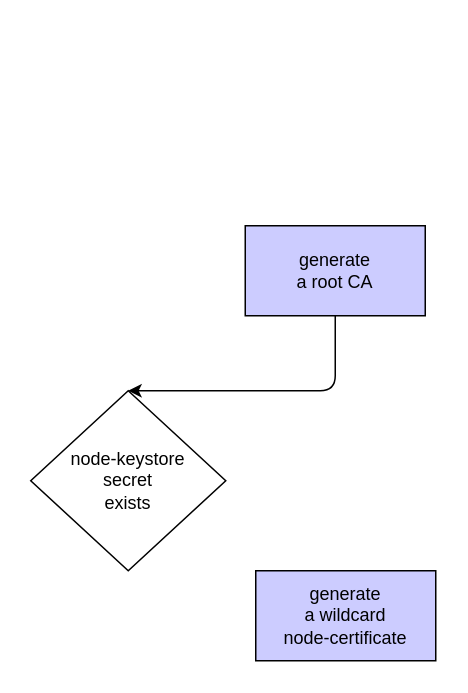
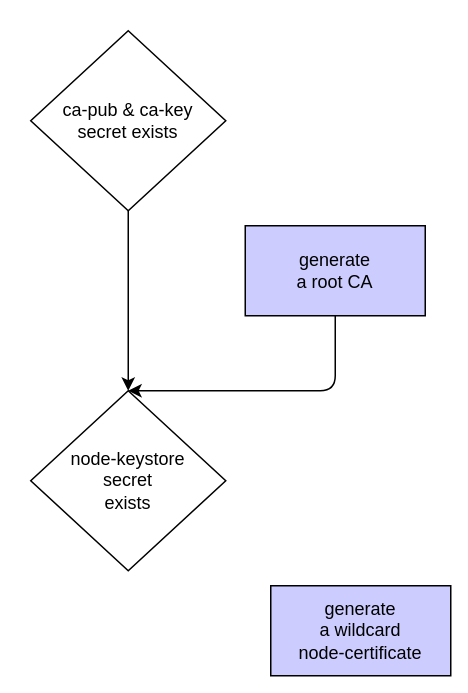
+ <mxCell id="3" value="ca-pub &amp;amp; ca-key &lt;br&gt;secret exists" style="rhombus;whiteSpace=wrap;html=1;align=center;" vertex="1" parent="1"><mxGeometry x="20" y="20" width="130" height="120" as="geometry" /></mxCell>
+ <mxCell id="6" value="" style="endArrow=classic;html=1;exitX=0.5;exitY=1;exitDx=0;exitDy=0;entryX=0.5;entryY=0;entryDx=0;entryDy=0;" edge="1" parent="1" source="3" target="2"><mxGeometry width="50" height="50" relative="1" as="geometry"><mxPoint x="70" y="210" as="sourcePoint" /><mxPoint x="120" y="160" as="targetPoint" /></mxGeometry></mxCell>
- <mxCell id="5" value="generate&lt;br&gt;a wildcard&lt;br&gt;node-certificate" style="rounded=0;whiteSpace=wrap;html=1;fillColor=#CCCCFF;align=center;" vertex="1" parent="1"><mxGeometry x="170" y="380" width="120" height="60" as="geometry" /></mxCell>
+ <mxCell id="5" value="generate&lt;br&gt;a wildcard&lt;br&gt;node-certificate" style="rounded=0;whiteSpace=wrap;html=1;fillColor=#CCCCFF;align=center;" vertex="1" parent="1"><mxGeometry x="180" y="390" width="120" height="60" as="geometry" /></mxCell>
